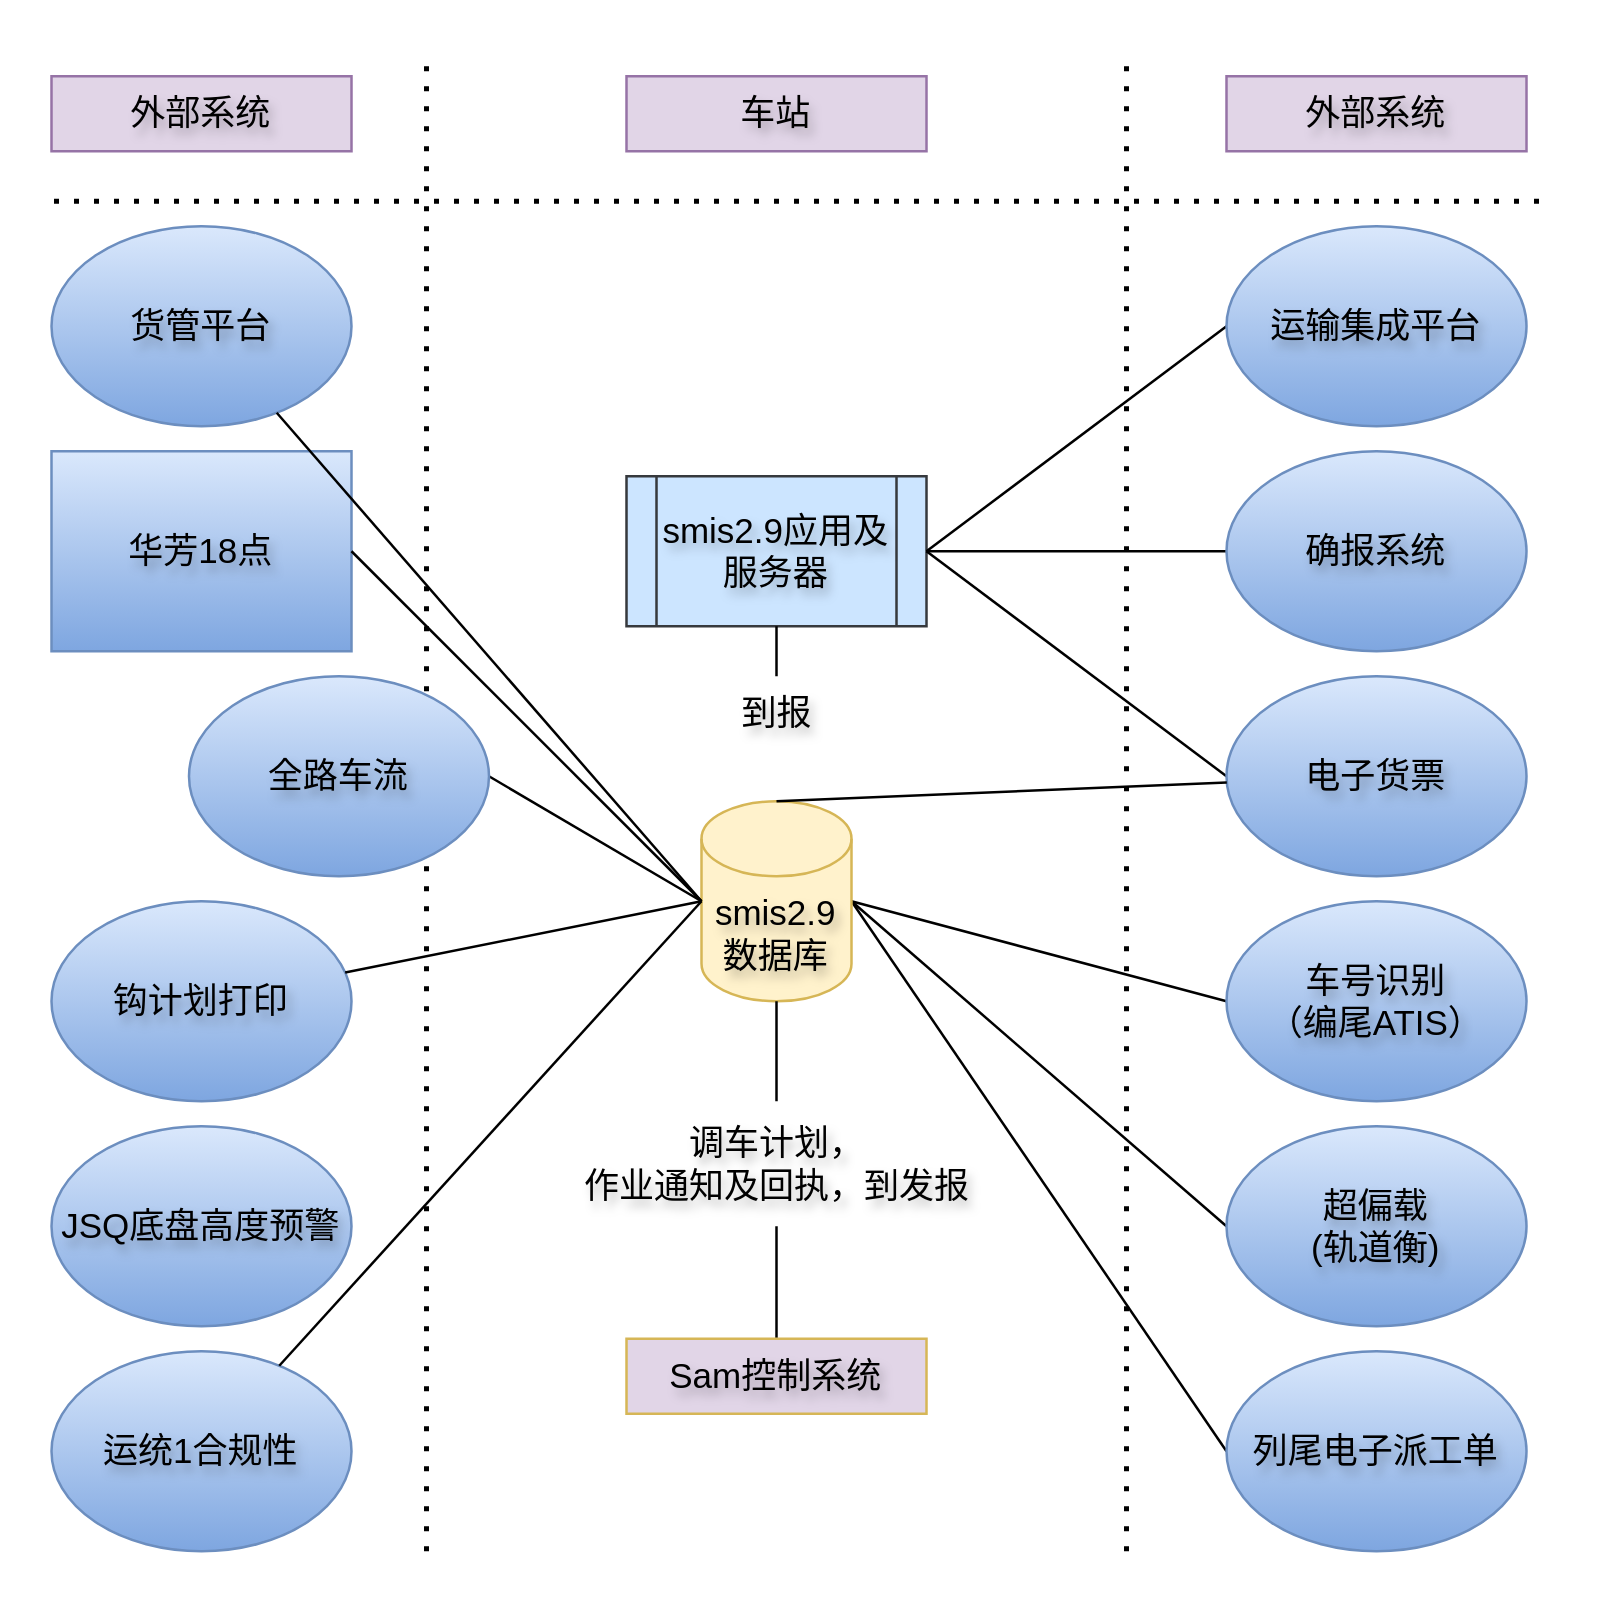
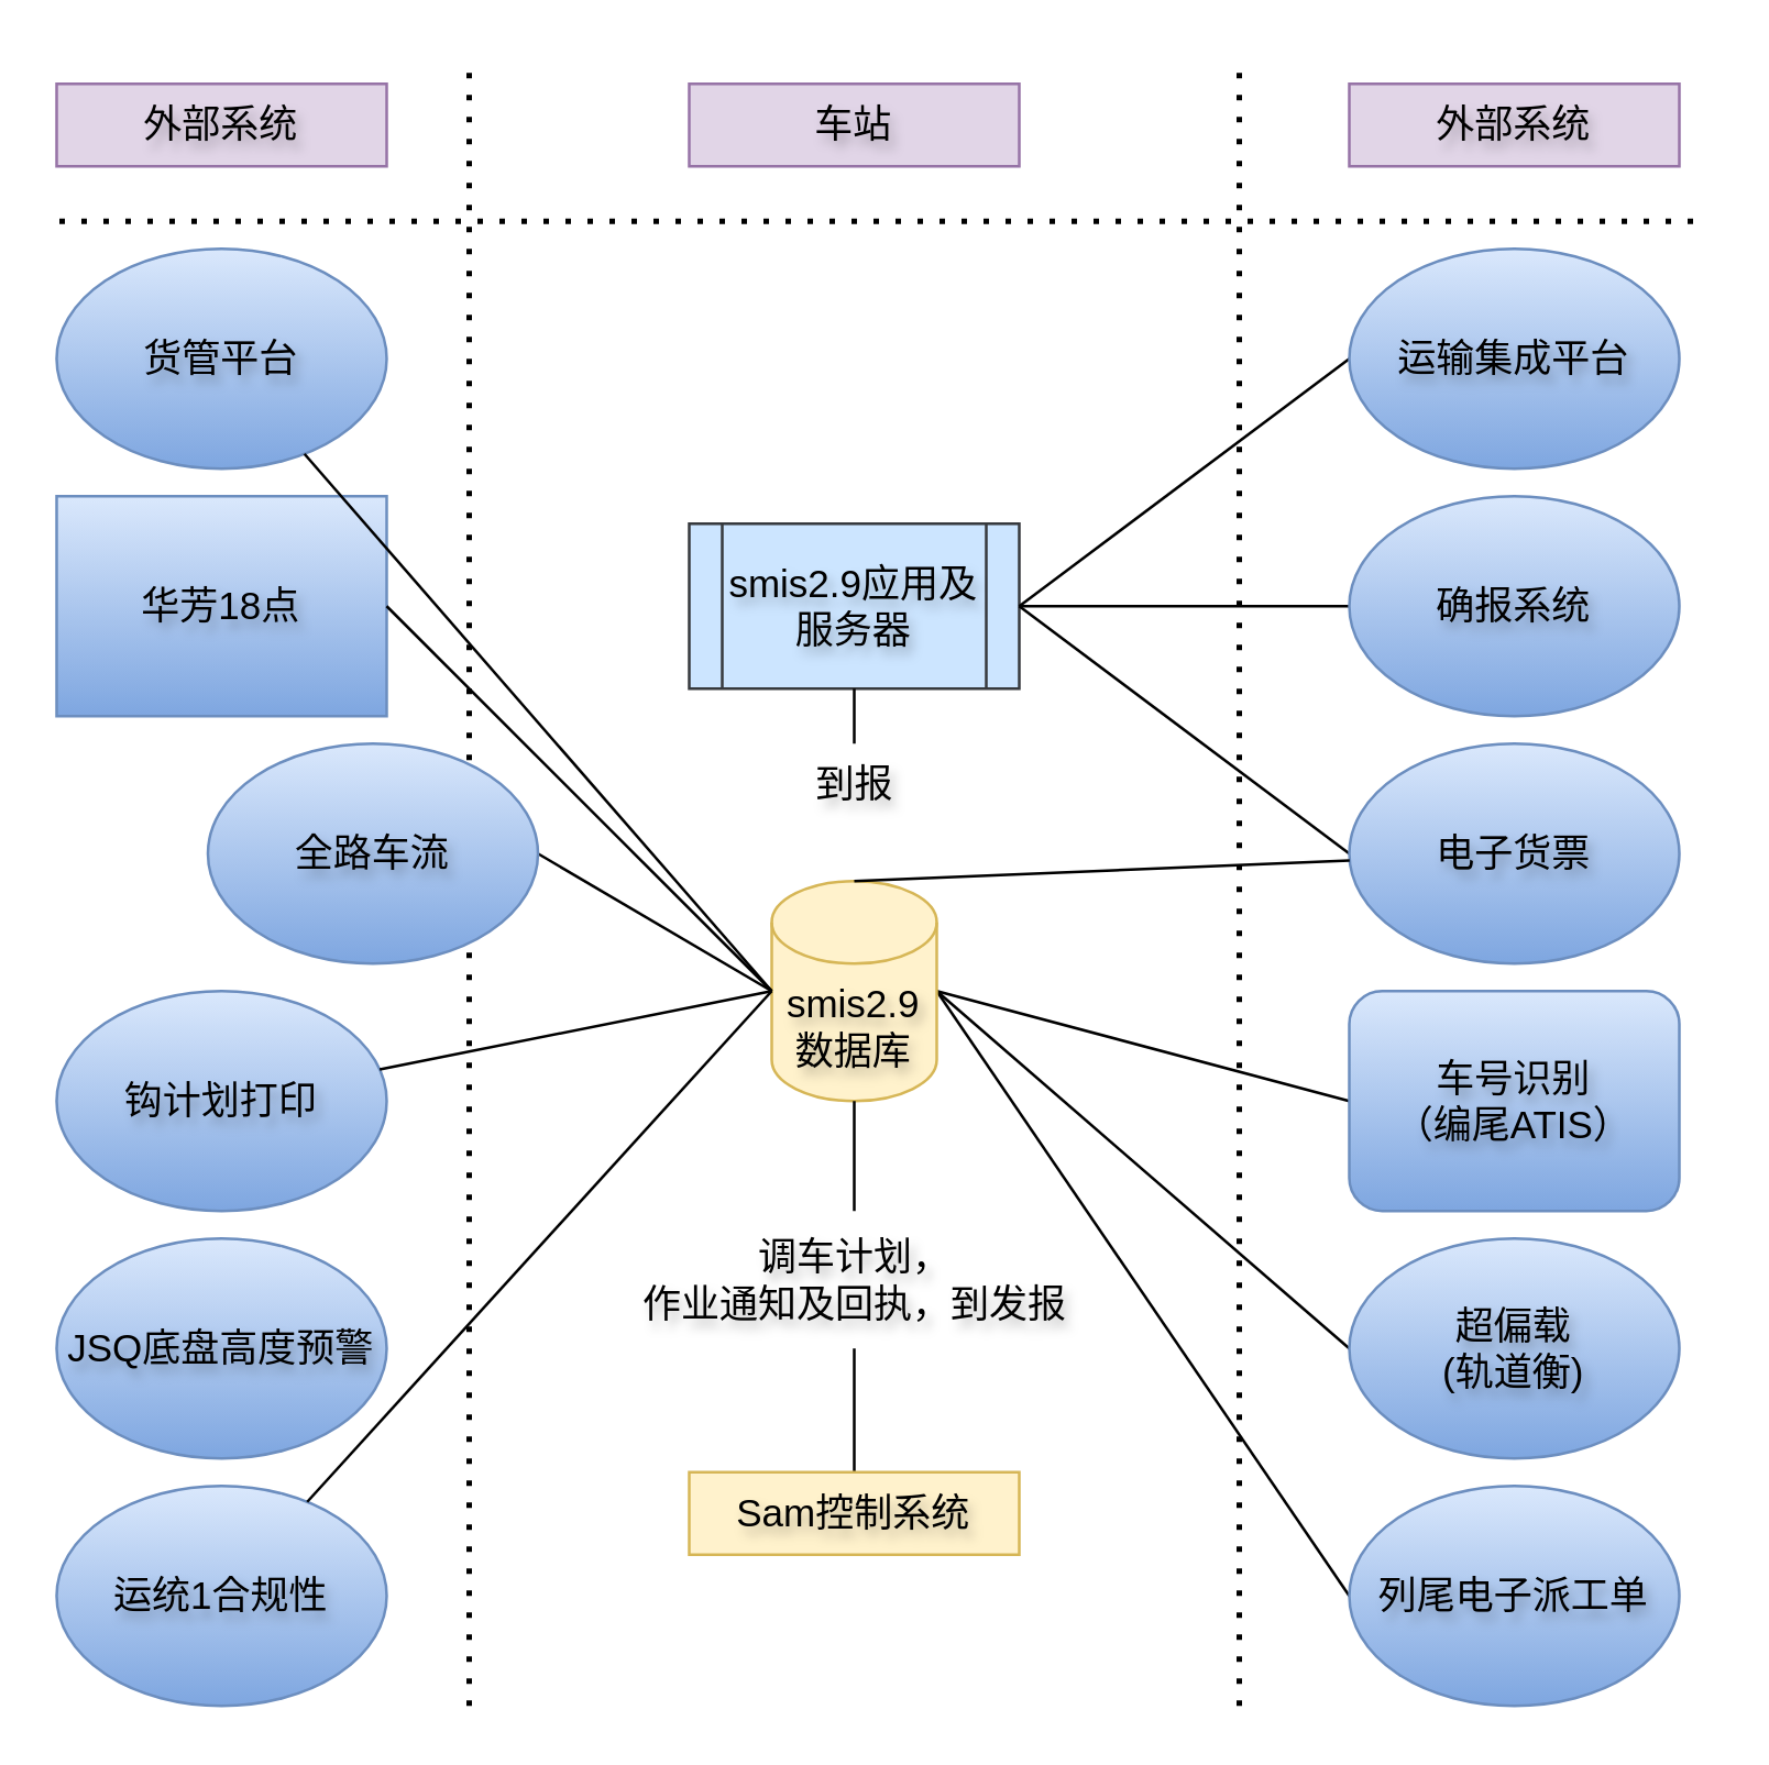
- <mxCell id="32" value="&lt;font&gt;车号识别&lt;/font&gt;&lt;div&gt;&lt;font&gt;（编尾ATIS）&lt;/font&gt;&lt;/div&gt;" style="ellipse;whiteSpace=wrap;html=1;hachureGap=4;fontFamily=Helvetica;fontSize=14;fillColor=#dae8fc;strokeColor=#6c8ebf;gradientColor=#7ea6e0;textShadow=1;" vertex="1" parent="1"><mxGeometry x="490" y="360" width="120" height="80" as="geometry" /></mxCell>
+ <mxCell id="32" value="&lt;font&gt;车号识别&lt;/font&gt;&lt;div&gt;&lt;font&gt;（编尾ATIS）&lt;/font&gt;&lt;/div&gt;" style="whiteSpace=wrap;html=1;hachureGap=4;fontFamily=Helvetica;fontSize=14;fillColor=#dae8fc;strokeColor=#6c8ebf;gradientColor=#7ea6e0;textShadow=1;rounded=1;" vertex="1" parent="1"><mxGeometry x="490" y="360" width="120" height="80" as="geometry" /></mxCell>
- <mxCell id="13" value="&lt;font&gt;Sam控制系统&lt;/font&gt;" style="whiteSpace=wrap;html=1;fontFamily=Helvetica;hachureGap=4;fontSize=14;fillColor=#e1d5e7;strokeColor=#d6b656;textShadow=1;" parent="1" vertex="1"><mxGeometry x="250" y="535" width="120" height="30" as="geometry" /></mxCell>
+ <mxCell id="13" value="&lt;font&gt;Sam控制系统&lt;/font&gt;" style="whiteSpace=wrap;html=1;fontFamily=Helvetica;hachureGap=4;fontSize=14;fillColor=#fff2cc;strokeColor=#d6b656;textShadow=1;" parent="1" vertex="1"><mxGeometry x="250" y="535" width="120" height="30" as="geometry" /></mxCell>
